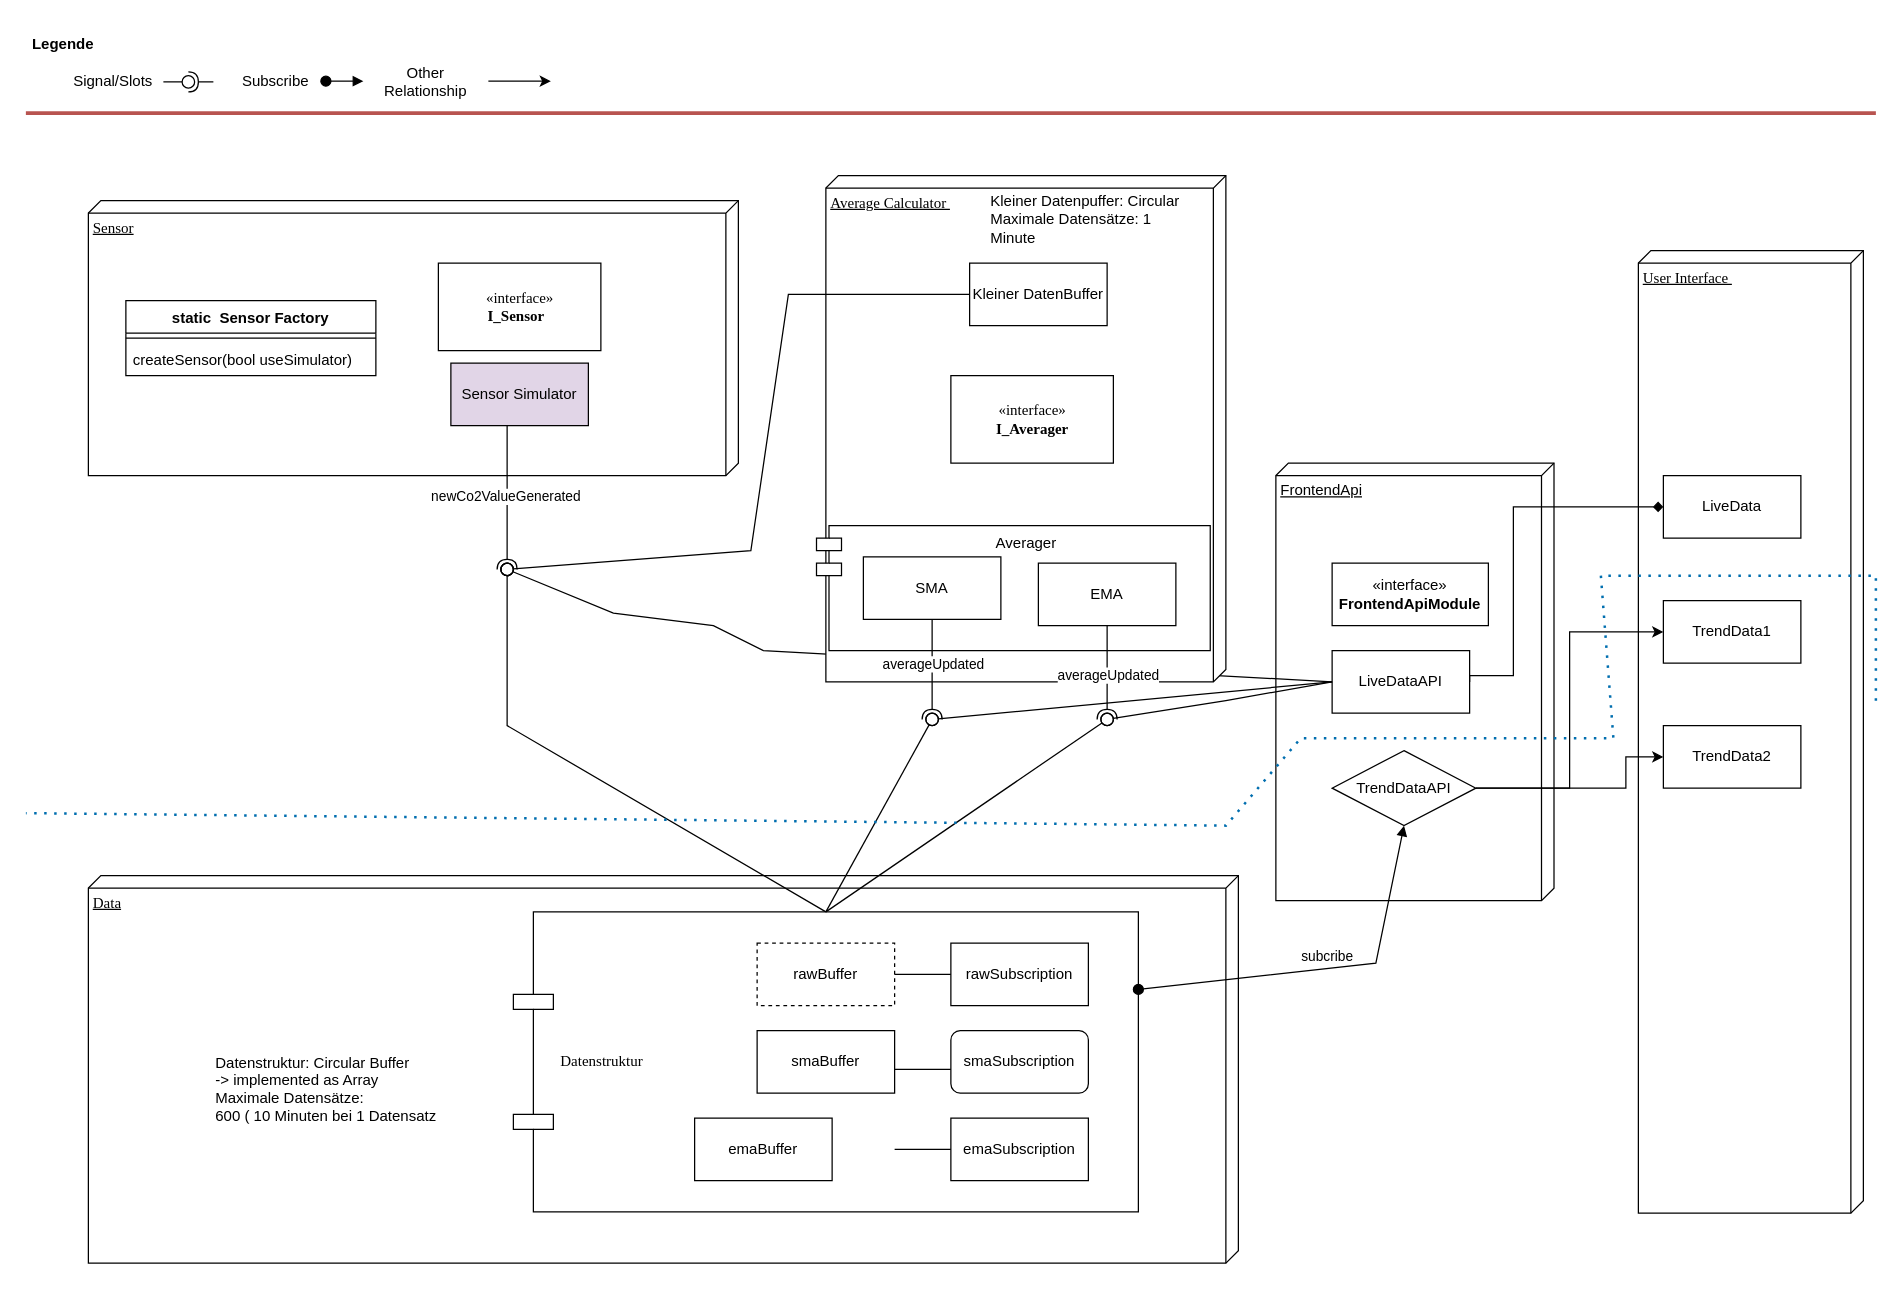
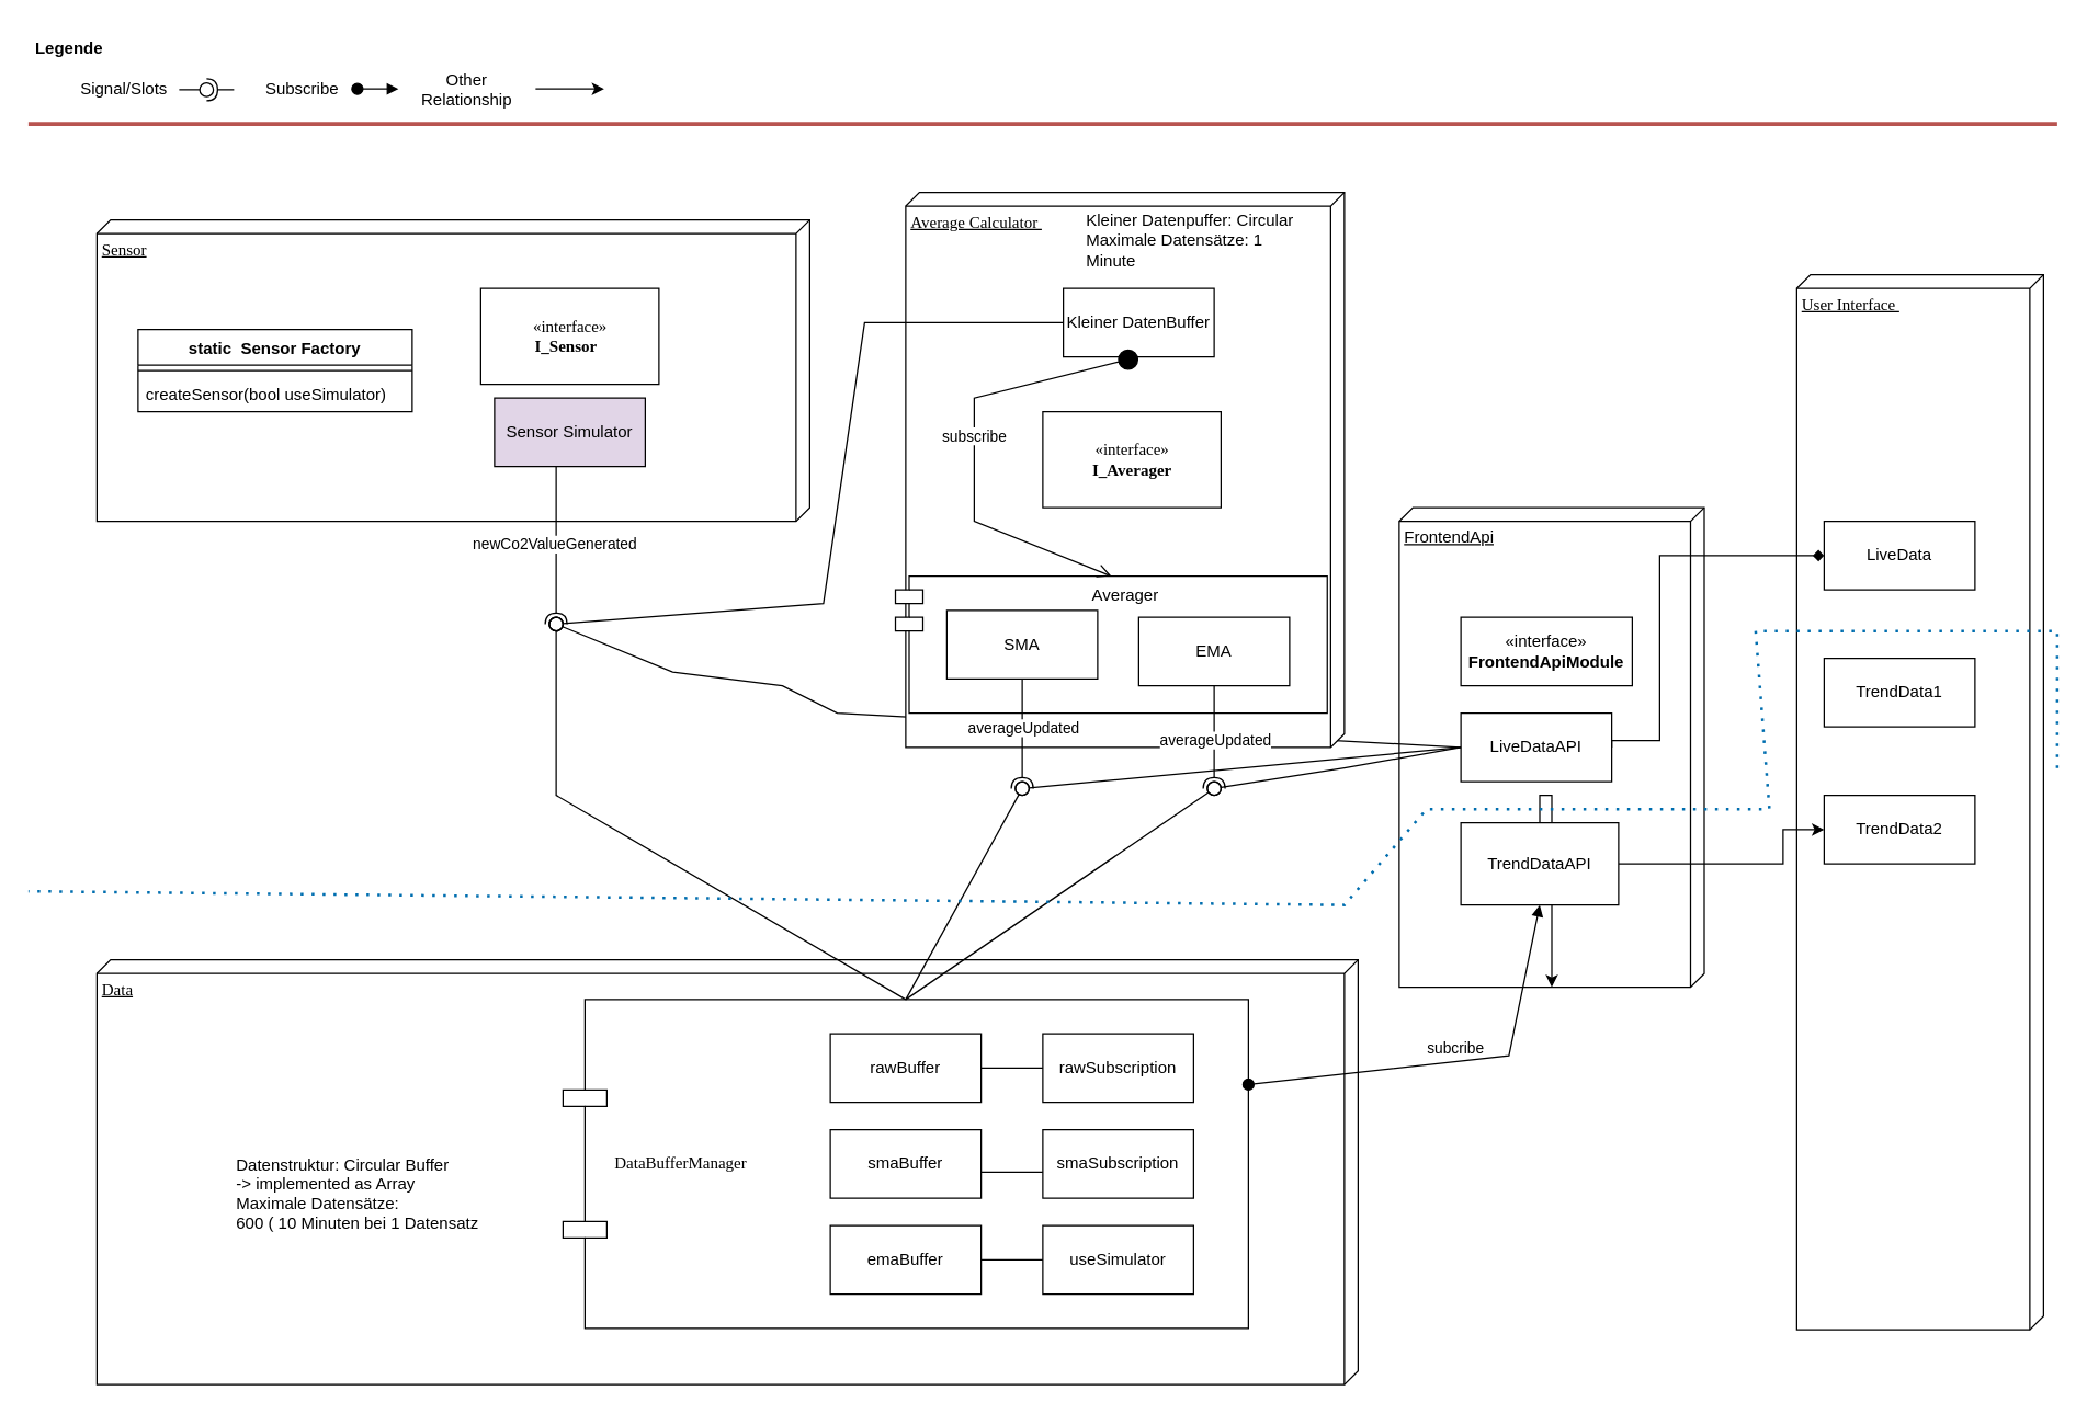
+ <mxCell id="63" value="subscribe" style="html=1;verticalAlign=bottom;startArrow=circle;startFill=1;endArrow=open;startSize=6;endSize=8;curved=0;rounded=0;entryX=0.5;entryY=0;entryDx=0;entryDy=0;exitX=0.5;exitY=1;exitDx=0;exitDy=0;" parent="1" source="25" target="12" edge="1"><mxGeometry width="80" relative="1" as="geometry"><mxPoint x="860" y="270" as="sourcePoint" /><mxPoint x="840" y="430" as="targetPoint" /><Array as="points"><mxPoint x="710" y="290" /><mxPoint x="710" y="350" /><mxPoint x="710" y="380" /></Array></mxGeometry></mxCell>
- <mxCell id="17" style="edgeStyle=orthogonalEdgeStyle;rounded=0;orthogonalLoop=1;jettySize=auto;html=1;entryX=0;entryY=0.5;entryDx=0;entryDy=0;" parent="1" source="18" target="55" edge="1"><mxGeometry relative="1" as="geometry" /></mxCell>
+ <mxCell id="17" style="edgeStyle=orthogonalEdgeStyle;rounded=0;orthogonalLoop=1;jettySize=auto;html=1;" parent="1" source="18" target="2" edge="1"><mxGeometry relative="1" as="geometry" /></mxCell>
- <mxCell id="18" value="TrendDataAPI" style="rhombus;html=1;whiteSpace=wrap;" parent="1" vertex="1"><mxGeometry x="1065" y="600" width="115" height="60" as="geometry" /></mxCell>
+ <mxCell id="18" value="TrendDataAPI" style="html=1;whiteSpace=wrap;" parent="1" vertex="1"><mxGeometry x="1065" y="600" width="115" height="60" as="geometry" /></mxCell>
- <mxCell id="47" value="rawBuffer" style="html=1;whiteSpace=wrap;dashed=1;" parent="1" vertex="1"><mxGeometry x="605" y="754" width="110" height="50" as="geometry" /></mxCell>
+ <mxCell id="47" value="rawBuffer" style="html=1;whiteSpace=wrap;" parent="1" vertex="1"><mxGeometry x="605" y="754" width="110" height="50" as="geometry" /></mxCell>
- <mxCell id="9" value="Datenstruktur" style="shape=component;align=left;spacingLeft=36;rounded=0;shadow=0;comic=0;labelBackgroundColor=none;strokeWidth=1;fontFamily=Verdana;fontSize=12;html=1;" parent="1" vertex="1"><mxGeometry x="410" y="729" width="500" height="240" as="geometry" /></mxCell>
+ <mxCell id="9" value="DataBufferManager" style="shape=component;align=left;spacingLeft=36;rounded=0;shadow=0;comic=0;labelBackgroundColor=none;strokeWidth=1;fontFamily=Verdana;fontSize=12;html=1;" parent="1" vertex="1"><mxGeometry x="410" y="729" width="500" height="240" as="geometry" /></mxCell>
- <mxCell id="45" value="smaSubscription" style="html=1;whiteSpace=wrap;rounded=1;" parent="1" vertex="1"><mxGeometry x="760" y="824" width="110" height="50" as="geometry" /></mxCell>
+ <mxCell id="45" value="smaSubscription" style="html=1;whiteSpace=wrap;" parent="1" vertex="1"><mxGeometry x="760" y="824" width="110" height="50" as="geometry" /></mxCell>
- <mxCell id="49" value="emaBuffer" style="html=1;whiteSpace=wrap;" parent="1" vertex="1"><mxGeometry x="555" y="894" width="110" height="50" as="geometry" /></mxCell>
+ <mxCell id="49" value="emaBuffer" style="html=1;whiteSpace=wrap;" parent="1" vertex="1"><mxGeometry x="605" y="894" width="110" height="50" as="geometry" /></mxCell>
- <mxCell id="46" value="emaSubscription" style="html=1;whiteSpace=wrap;" parent="1" vertex="1"><mxGeometry x="760" y="894" width="110" height="50" as="geometry" /></mxCell>
+ <mxCell id="46" value="useSimulator" style="html=1;whiteSpace=wrap;" parent="1" vertex="1"><mxGeometry x="760" y="894" width="110" height="50" as="geometry" /></mxCell>
